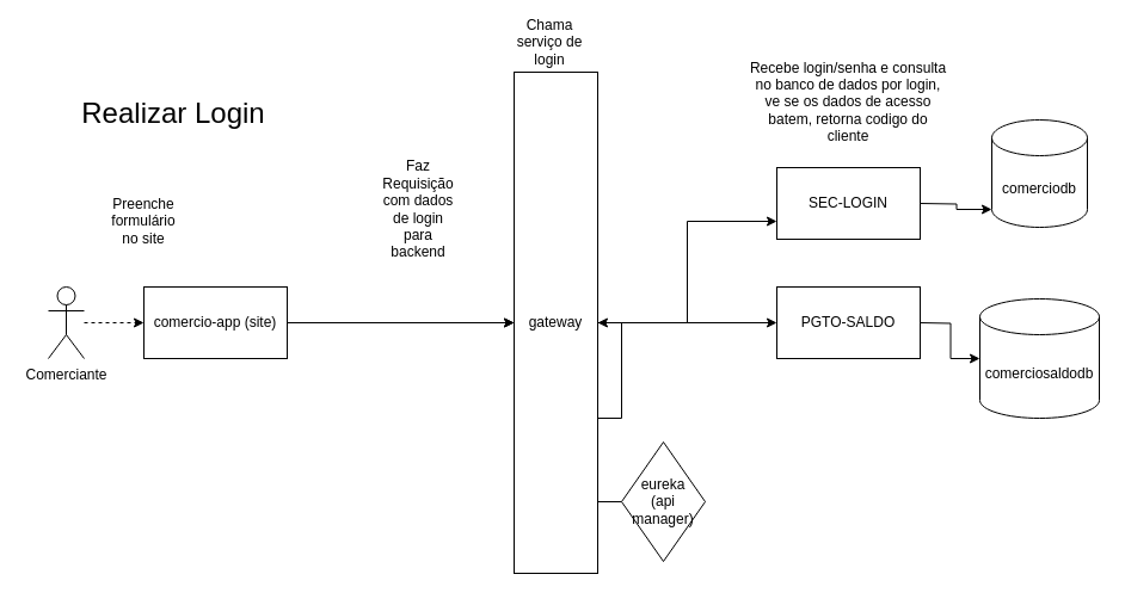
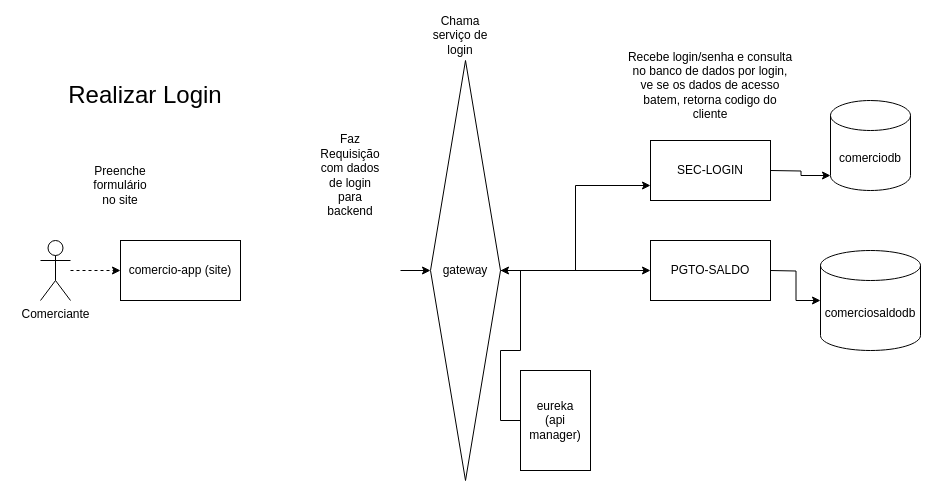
- <mxCell id="4" style="edgeStyle=orthogonalEdgeStyle;rounded=0;orthogonalLoop=1;jettySize=auto;html=1;entryX=0;entryY=0.5;entryDx=0;entryDy=0;" parent="1" source="5" target="9" edge="1"><mxGeometry relative="1" as="geometry"><mxPoint x="390" y="270" as="targetPoint" /></mxGeometry></mxCell>
- <mxCell id="9" value="gateway" style="rounded=0;whiteSpace=wrap;html=1;" parent="1" vertex="1"><mxGeometry x="430" y="60" width="70" height="420" as="geometry" /></mxCell>
+ <mxCell id="9" value="gateway" style="rhombus;whiteSpace=wrap;html=1;" parent="1" vertex="1"><mxGeometry x="430" y="60" width="70" height="420" as="geometry" /></mxCell>
- <mxCell id="22" value="eureka &lt;br&gt;(api manager)" style="rhombus;whiteSpace=wrap;html=1;" vertex="1" parent="1"><mxGeometry x="520" y="370" width="70" height="100" as="geometry" /></mxCell>
+ <mxCell id="22" value="eureka &lt;br&gt;(api manager)" style="rounded=0;whiteSpace=wrap;html=1;" vertex="1" parent="1"><mxGeometry x="520" y="370" width="70" height="100" as="geometry" /></mxCell>
